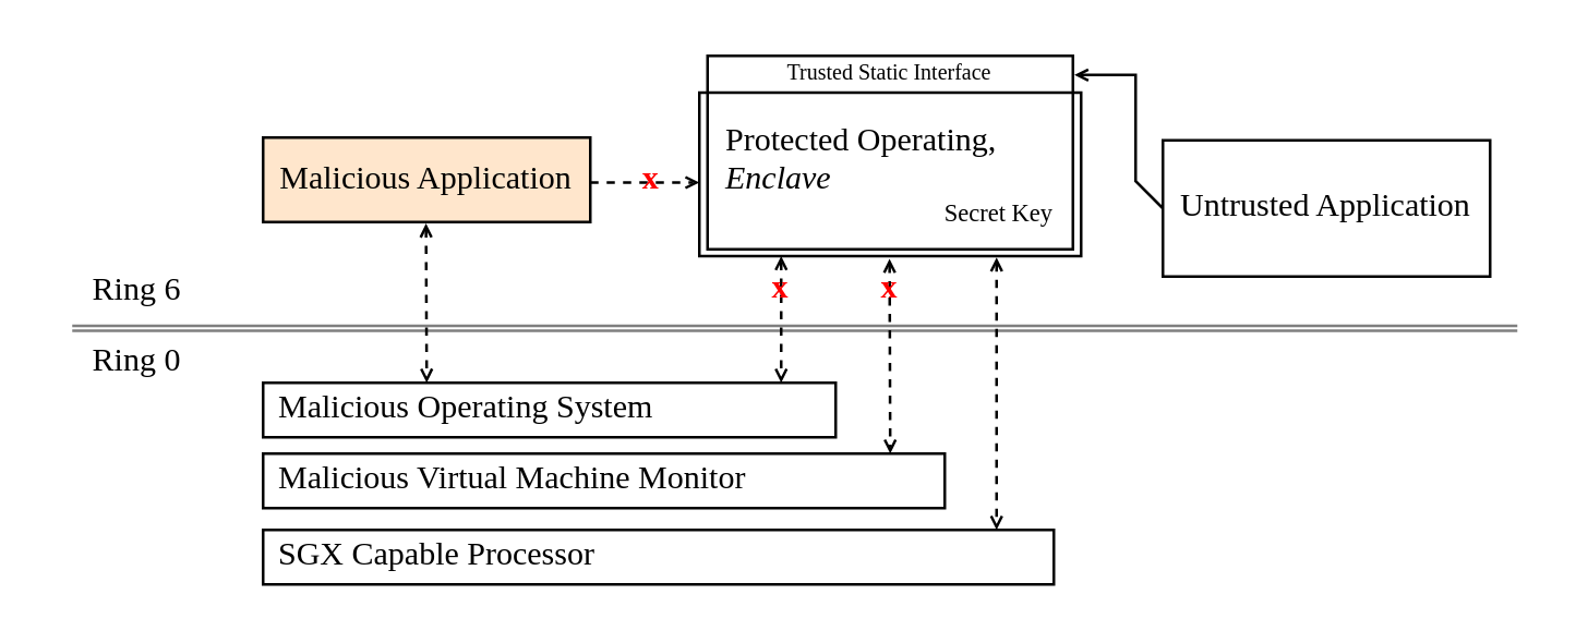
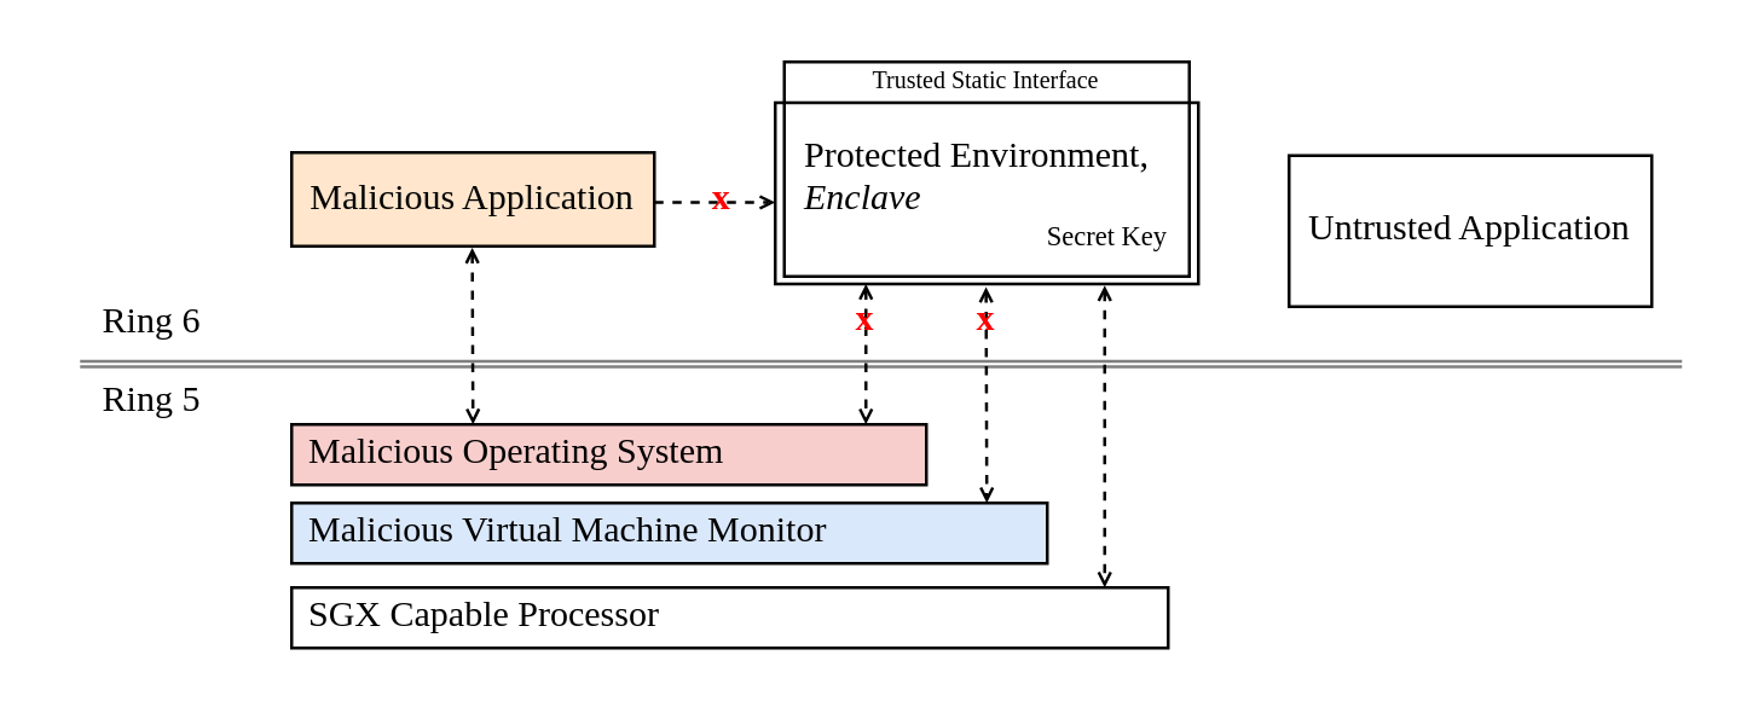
- <mxCell id="12" value="" style="endArrow=open;html=1;fontFamily=Libertine;fontSize=12;fontColor=#000000;exitX=0;exitY=0.5;exitDx=0;exitDy=0;entryX=1.004;entryY=0.099;entryDx=0;entryDy=0;endSize=3;strokeColor=#000000;endFill=0;rounded=0;strokeWidth=1;entryPerimeter=0;" edge="1" parent="1" source="11" target="10"><mxGeometry width="50" height="50" relative="1" as="geometry"><mxPoint x="306" y="120" as="sourcePoint" /><mxPoint x="356" y="70" as="targetPoint" /><Array as="points"><mxPoint x="416" y="66" /><mxPoint x="416" y="27" /></Array></mxGeometry></mxCell>
- <mxCell id="9" value="&lt;div&gt;Protected Operating, &lt;i&gt;Enclave&lt;/i&gt;&lt;/div&gt;&lt;div style=&quot;font-size: 9px&quot; align=&quot;right&quot;&gt;Secret Key&lt;i&gt;&lt;br&gt;&lt;/i&gt;&lt;/div&gt;" style="rounded=0;whiteSpace=wrap;html=1;fontFamily=Libertine;fontSize=12;fontColor=#000000;align=left;spacingLeft=8;spacingBottom=2;spacingRight=10;" vertex="1" parent="1"><mxGeometry x="256" y="33.5" width="140" height="60" as="geometry" /></mxCell>
+ <mxCell id="9" value="&lt;div&gt;Protected Environment, &lt;i&gt;Enclave&lt;/i&gt;&lt;/div&gt;&lt;div style=&quot;font-size: 9px&quot; align=&quot;right&quot;&gt;Secret Key&lt;i&gt;&lt;br&gt;&lt;/i&gt;&lt;/div&gt;" style="rounded=0;whiteSpace=wrap;html=1;fontFamily=Libertine;fontSize=12;fontColor=#000000;align=left;spacingLeft=8;spacingBottom=2;spacingRight=10;" vertex="1" parent="1"><mxGeometry x="256" y="33.5" width="140" height="60" as="geometry" /></mxCell>
- <mxCell id="4" value="&lt;div style=&quot;font-size: 12px;&quot;&gt;Ring 0&lt;/div&gt;" style="text;html=1;strokeColor=none;fillColor=none;align=center;verticalAlign=middle;whiteSpace=wrap;rounded=0;fontFamily=Libertine;FType=w;fontSize=12;spacingBottom=2;" vertex="1" parent="1"><mxGeometry x="20" y="128" width="60" height="10" as="geometry" /></mxCell>
+ <mxCell id="4" value="&lt;div style=&quot;font-size: 12px;&quot;&gt;Ring 5&lt;/div&gt;" style="text;html=1;strokeColor=none;fillColor=none;align=center;verticalAlign=middle;whiteSpace=wrap;rounded=0;fontFamily=Libertine;FType=w;fontSize=12;spacingBottom=2;" vertex="1" parent="1"><mxGeometry x="20" y="128" width="60" height="10" as="geometry" /></mxCell>
- <mxCell id="6" value="Malicious Operating System" style="rounded=0;whiteSpace=wrap;html=1;fontFamily=Libertine;fontSize=12;fontColor=#000000;spacing=2;spacingTop=0;spacingBottom=2;align=left;spacingLeft=4;" vertex="1" parent="1"><mxGeometry x="96" y="140" width="210" height="20" as="geometry" /></mxCell>
+ <mxCell id="6" value="Malicious Operating System" style="rounded=0;whiteSpace=wrap;html=1;fontFamily=Libertine;fontSize=12;fontColor=#000000;spacing=2;spacingTop=0;spacingBottom=2;align=left;spacingLeft=4;fillColor=#f8cecc;" vertex="1" parent="1"><mxGeometry x="96" y="140" width="210" height="20" as="geometry" /></mxCell>
- <mxCell id="7" value="Malicious Virtual Machine Monitor" style="rounded=0;whiteSpace=wrap;html=1;fontFamily=Libertine;fontSize=12;fontColor=#000000;spacing=2;spacingTop=0;spacingBottom=2;align=left;spacingLeft=4;" vertex="1" parent="1"><mxGeometry x="96" y="166" width="250" height="20" as="geometry" /></mxCell>
+ <mxCell id="7" value="Malicious Virtual Machine Monitor" style="rounded=0;whiteSpace=wrap;html=1;fontFamily=Libertine;fontSize=12;fontColor=#000000;spacing=2;spacingTop=0;spacingBottom=2;align=left;spacingLeft=4;fillColor=#dae8fc;" vertex="1" parent="1"><mxGeometry x="96" y="166" width="250" height="20" as="geometry" /></mxCell>
